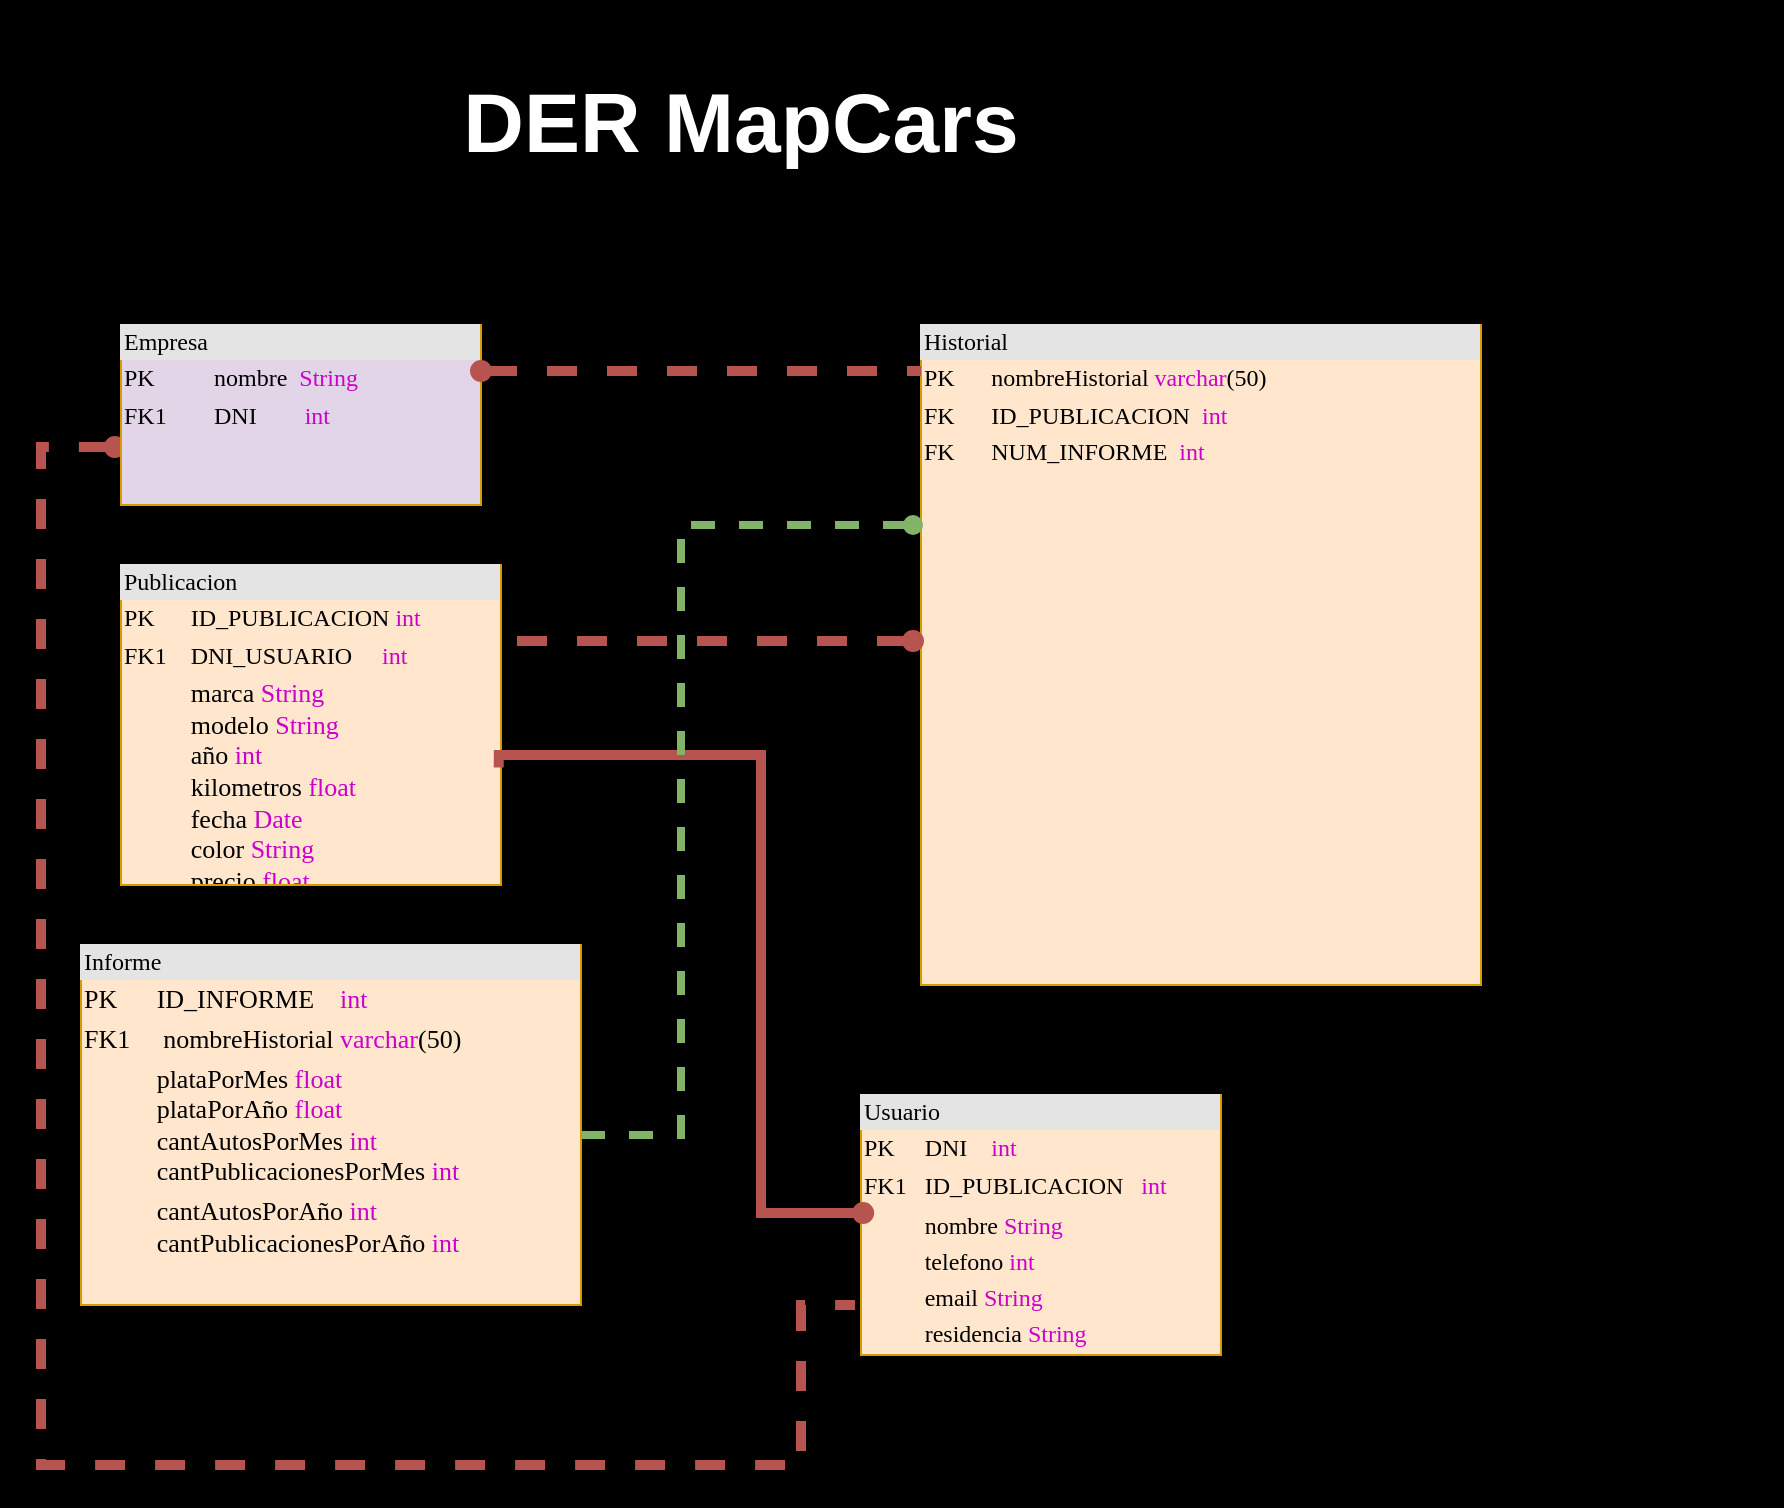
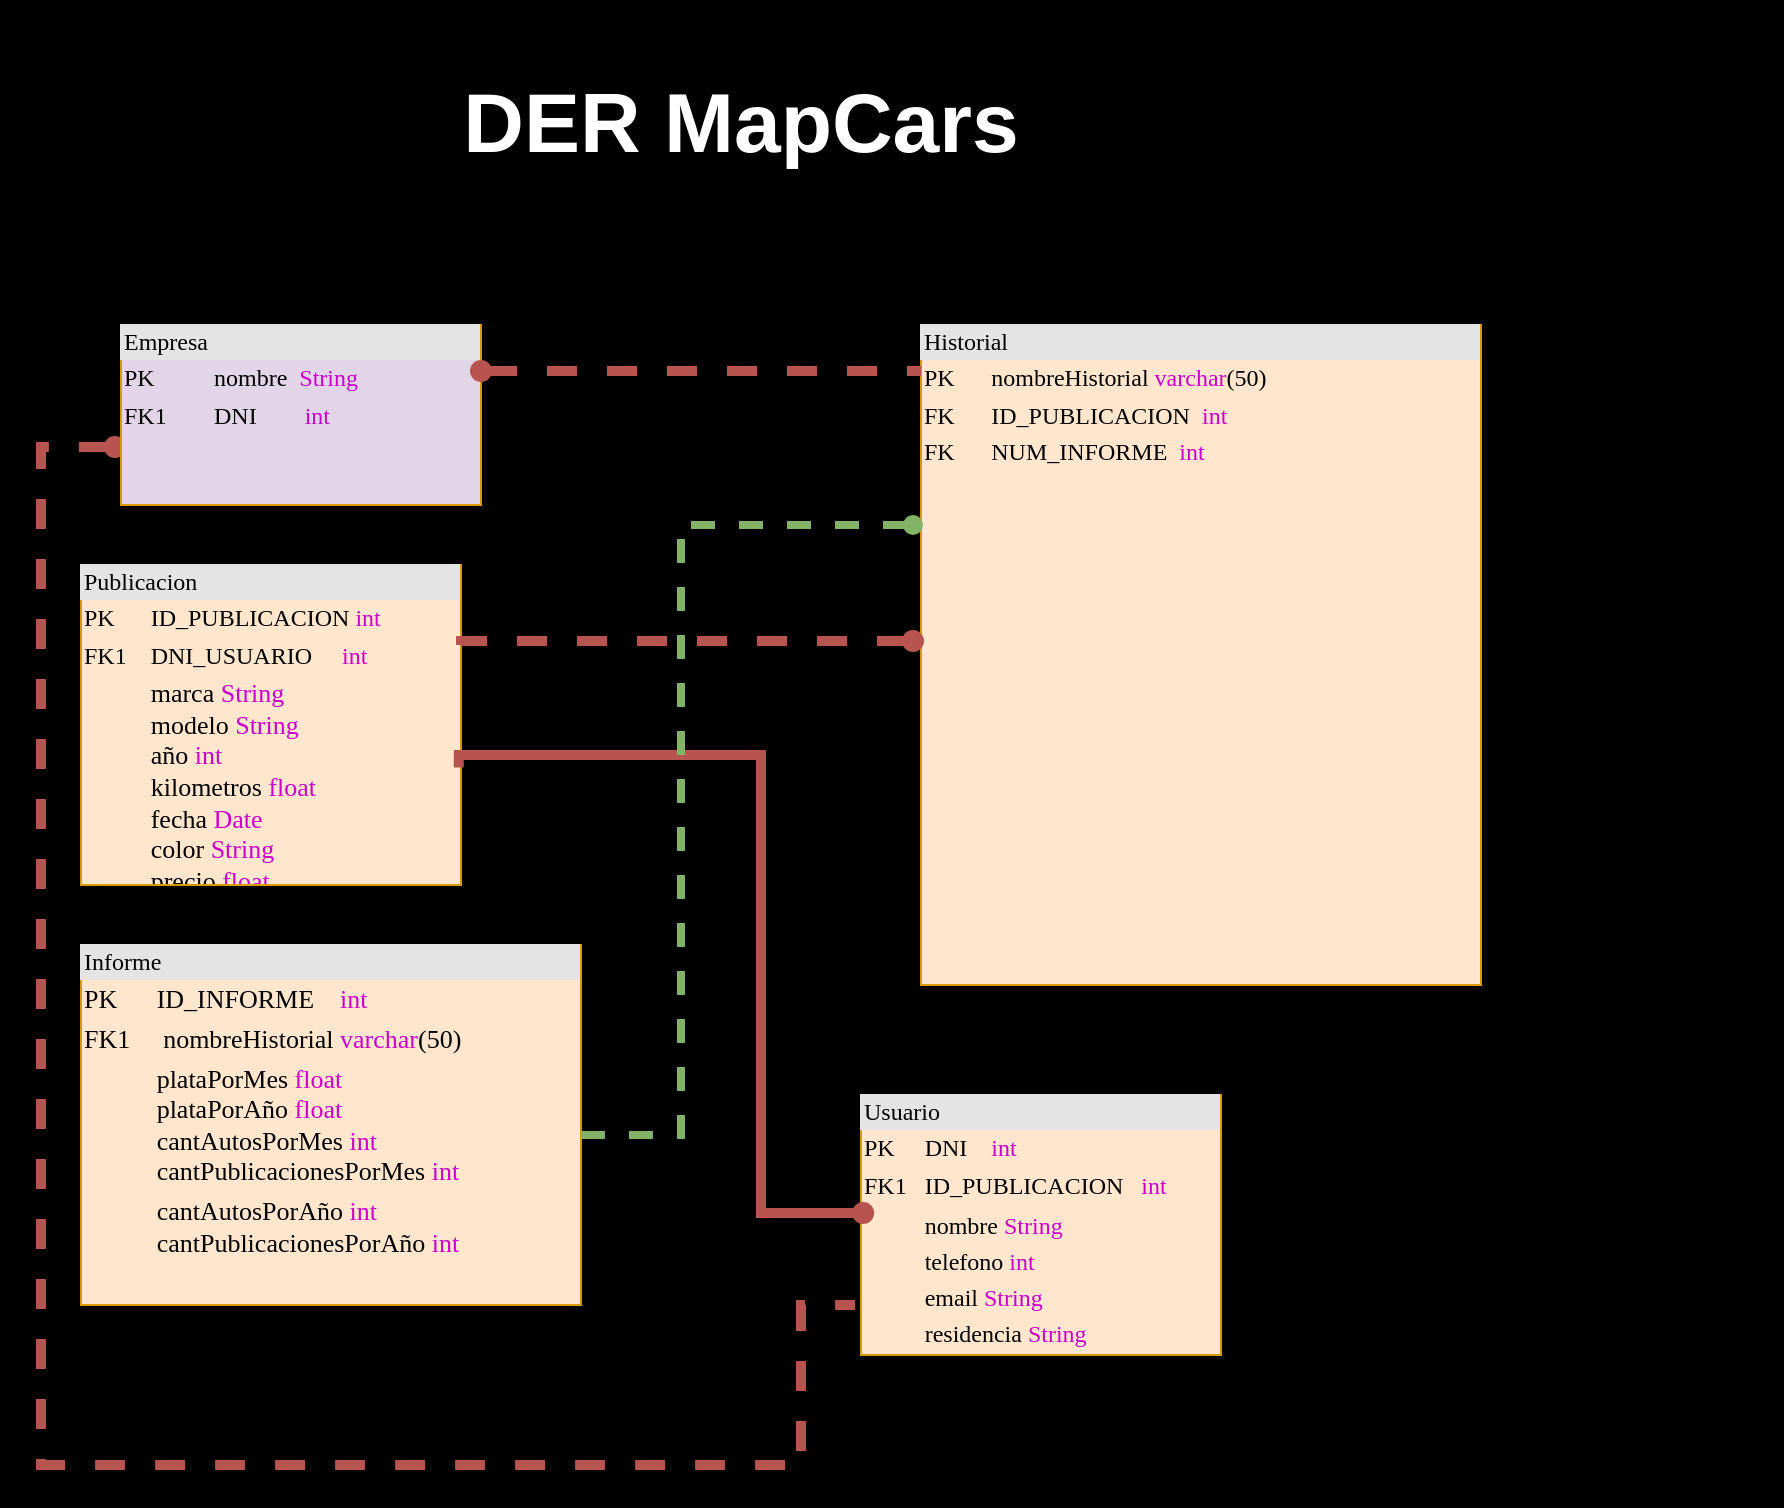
- <mxCell id="5" value="&lt;div style=&quot;box-sizing: border-box ; width: 100% ; background: #e4e4e4 ; padding: 2px&quot;&gt;Publicacion&lt;/div&gt;&lt;table style=&quot;width: 100% ; font-size: 1em&quot; cellpadding=&quot;2&quot; cellspacing=&quot;0&quot;&gt;&lt;tbody&gt;&lt;tr&gt;&lt;td&gt;PK&lt;/td&gt;&lt;td&gt;ID_PUBLICACION &lt;font color=&quot;#cc00cc&quot;&gt;int&lt;/font&gt;&lt;/td&gt;&lt;/tr&gt;&lt;tr&gt;&lt;td&gt;FK1&lt;/td&gt;&lt;td&gt;DNI_USUARIO&amp;nbsp; &amp;nbsp; &amp;nbsp;&lt;font color=&quot;#cc00cc&quot;&gt;int&lt;/font&gt;&lt;/td&gt;&lt;/tr&gt;&lt;tr style=&quot;font-size: 13px&quot;&gt;&lt;td&gt;&lt;/td&gt;&lt;td&gt;marca &lt;font color=&quot;#cc00cc&quot;&gt;String&lt;/font&gt;&lt;br&gt;modelo &lt;font color=&quot;#cc00cc&quot;&gt;String&lt;/font&gt;&lt;br&gt;año &lt;font color=&quot;#cc00cc&quot;&gt;int&lt;/font&gt;&lt;br&gt;kilometros &lt;font color=&quot;#cc00cc&quot;&gt;float&lt;/font&gt;&lt;br&gt;fecha &lt;font color=&quot;#cc00cc&quot;&gt;Date&lt;/font&gt;&lt;br&gt;color &lt;font color=&quot;#cc00cc&quot;&gt;String&lt;/font&gt;&lt;br&gt;precio &lt;font color=&quot;#cc00cc&quot;&gt;float&lt;/font&gt;&lt;br&gt;&lt;br&gt;&lt;/td&gt;&lt;/tr&gt;&lt;/tbody&gt;&lt;/table&gt;" style="verticalAlign=top;align=left;overflow=fill;html=1;rounded=0;shadow=0;comic=0;labelBackgroundColor=none;strokeWidth=1;fontFamily=Verdana;fontSize=12;fillColor=#ffe6cc;strokeColor=#d79b00;" parent="1" vertex="1"><mxGeometry x="60" y="282" width="190" height="160" as="geometry" /></mxCell>
+ <mxCell id="5" value="&lt;div style=&quot;box-sizing: border-box ; width: 100% ; background: #e4e4e4 ; padding: 2px&quot;&gt;Publicacion&lt;/div&gt;&lt;table style=&quot;width: 100% ; font-size: 1em&quot; cellpadding=&quot;2&quot; cellspacing=&quot;0&quot;&gt;&lt;tbody&gt;&lt;tr&gt;&lt;td&gt;PK&lt;/td&gt;&lt;td&gt;ID_PUBLICACION &lt;font color=&quot;#cc00cc&quot;&gt;int&lt;/font&gt;&lt;/td&gt;&lt;/tr&gt;&lt;tr&gt;&lt;td&gt;FK1&lt;/td&gt;&lt;td&gt;DNI_USUARIO&amp;nbsp; &amp;nbsp; &amp;nbsp;&lt;font color=&quot;#cc00cc&quot;&gt;int&lt;/font&gt;&lt;/td&gt;&lt;/tr&gt;&lt;tr style=&quot;font-size: 13px&quot;&gt;&lt;td&gt;&lt;/td&gt;&lt;td&gt;marca &lt;font color=&quot;#cc00cc&quot;&gt;String&lt;/font&gt;&lt;br&gt;modelo &lt;font color=&quot;#cc00cc&quot;&gt;String&lt;/font&gt;&lt;br&gt;año &lt;font color=&quot;#cc00cc&quot;&gt;int&lt;/font&gt;&lt;br&gt;kilometros &lt;font color=&quot;#cc00cc&quot;&gt;float&lt;/font&gt;&lt;br&gt;fecha &lt;font color=&quot;#cc00cc&quot;&gt;Date&lt;/font&gt;&lt;br&gt;color &lt;font color=&quot;#cc00cc&quot;&gt;String&lt;/font&gt;&lt;br&gt;precio &lt;font color=&quot;#cc00cc&quot;&gt;float&lt;/font&gt;&lt;br&gt;&lt;br&gt;&lt;/td&gt;&lt;/tr&gt;&lt;/tbody&gt;&lt;/table&gt;" style="verticalAlign=top;align=left;overflow=fill;html=1;rounded=0;shadow=0;comic=0;labelBackgroundColor=none;strokeWidth=1;fontFamily=Verdana;fontSize=12;fillColor=#ffe6cc;strokeColor=#d79b00;" parent="1" vertex="1"><mxGeometry x="40" y="282" width="190" height="160" as="geometry" /></mxCell>
